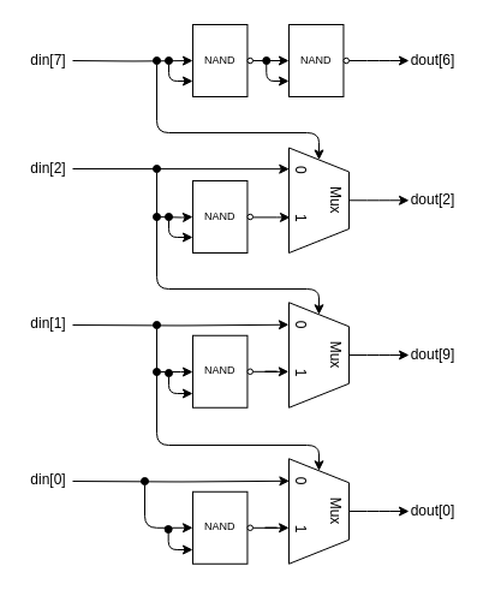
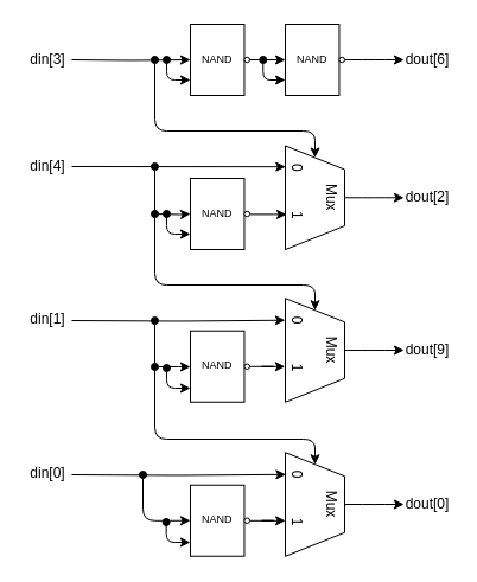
- <mxCell id="33" value="din[7]" style="text;html=1;strokeColor=none;fillColor=none;align=center;verticalAlign=middle;whiteSpace=wrap;rounded=0;" parent="1" vertex="1"><mxGeometry x="20" y="40" width="40" height="20" as="geometry" /></mxCell>
+ <mxCell id="33" value="din[3]" style="text;html=1;strokeColor=none;fillColor=none;align=center;verticalAlign=middle;whiteSpace=wrap;rounded=0;" parent="1" vertex="1"><mxGeometry x="20" y="40" width="40" height="20" as="geometry" /></mxCell>
- <mxCell id="34" value="din[2]" style="text;html=1;strokeColor=none;fillColor=none;align=center;verticalAlign=middle;whiteSpace=wrap;rounded=0;" parent="1" vertex="1"><mxGeometry x="20" y="130" width="40" height="20" as="geometry" /></mxCell>
+ <mxCell id="34" value="din[4]" style="text;html=1;strokeColor=none;fillColor=none;align=center;verticalAlign=middle;whiteSpace=wrap;rounded=0;" parent="1" vertex="1"><mxGeometry x="20" y="130" width="40" height="20" as="geometry" /></mxCell>
